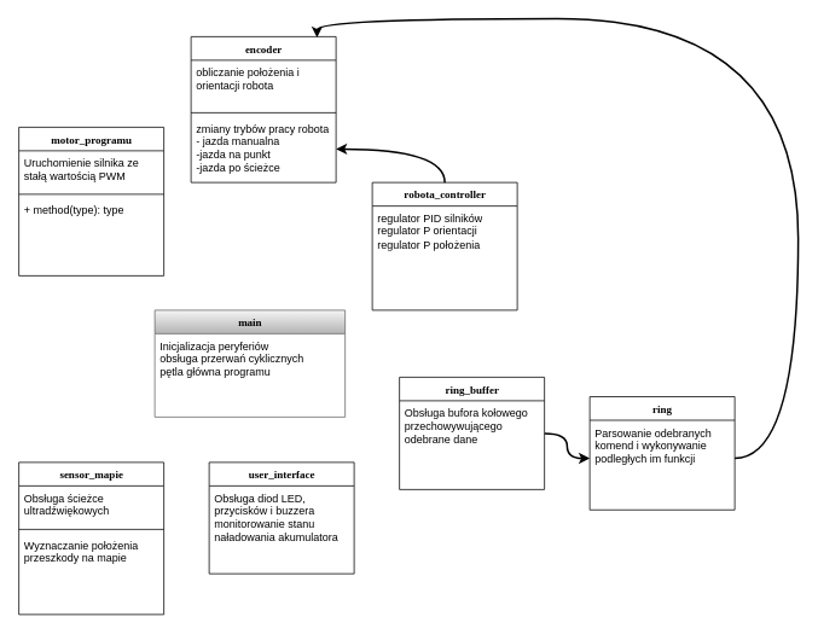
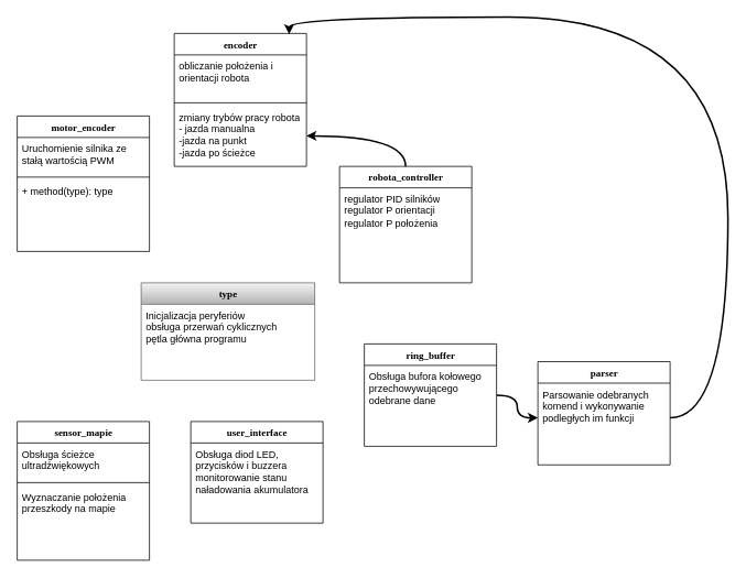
- <mxCell id="8" value="motor_programu" style="swimlane;html=1;fontStyle=1;align=center;verticalAlign=top;childLayout=stackLayout;horizontal=1;startSize=26;horizontalStack=0;resizeParent=1;resizeLast=0;collapsible=1;marginBottom=0;swimlaneFillColor=#ffffff;rounded=0;shadow=0;comic=0;labelBackgroundColor=none;strokeWidth=1;fillColor=none;fontFamily=Verdana;fontSize=12" parent="1" vertex="1"><mxGeometry x="20" y="140" width="160" height="164" as="geometry" /></mxCell>
+ <mxCell id="8" value="motor_encoder" style="swimlane;html=1;fontStyle=1;align=center;verticalAlign=top;childLayout=stackLayout;horizontal=1;startSize=26;horizontalStack=0;resizeParent=1;resizeLast=0;collapsible=1;marginBottom=0;swimlaneFillColor=#ffffff;rounded=0;shadow=0;comic=0;labelBackgroundColor=none;strokeWidth=1;fillColor=none;fontFamily=Verdana;fontSize=12" parent="1" vertex="1"><mxGeometry x="20" y="140" width="160" height="164" as="geometry" /></mxCell>
- <mxCell id="6" value="main" style="swimlane;html=1;fontStyle=1;align=center;verticalAlign=top;childLayout=stackLayout;horizontal=1;startSize=26;horizontalStack=0;resizeParent=1;resizeLast=0;collapsible=1;marginBottom=0;swimlaneFillColor=#ffffff;rounded=0;shadow=0;comic=0;labelBackgroundColor=none;strokeWidth=1;fillColor=#f5f5f5;fontFamily=Verdana;fontSize=12;strokeColor=#666666;gradientColor=#b3b3b3;" parent="1" vertex="1"><mxGeometry x="170" y="342" width="210" height="118" as="geometry" /></mxCell>
+ <mxCell id="6" value="type" style="swimlane;html=1;fontStyle=1;align=center;verticalAlign=top;childLayout=stackLayout;horizontal=1;startSize=26;horizontalStack=0;resizeParent=1;resizeLast=0;collapsible=1;marginBottom=0;swimlaneFillColor=#ffffff;rounded=0;shadow=0;comic=0;labelBackgroundColor=none;strokeWidth=1;fillColor=#f5f5f5;fontFamily=Verdana;fontSize=12;strokeColor=#666666;gradientColor=#b3b3b3;" parent="1" vertex="1"><mxGeometry x="170" y="342" width="210" height="118" as="geometry" /></mxCell>
- <mxCell id="14" value="ring" style="swimlane;html=1;fontStyle=1;align=center;verticalAlign=top;childLayout=stackLayout;horizontal=1;startSize=26;horizontalStack=0;resizeParent=1;resizeLast=0;collapsible=1;marginBottom=0;swimlaneFillColor=#ffffff;rounded=0;shadow=0;comic=0;labelBackgroundColor=none;strokeWidth=1;fillColor=none;fontFamily=Verdana;fontSize=12" parent="1" vertex="1"><mxGeometry x="650" y="437.5" width="160" height="125" as="geometry" /></mxCell>
+ <mxCell id="14" value="parser" style="swimlane;html=1;fontStyle=1;align=center;verticalAlign=top;childLayout=stackLayout;horizontal=1;startSize=26;horizontalStack=0;resizeParent=1;resizeLast=0;collapsible=1;marginBottom=0;swimlaneFillColor=#ffffff;rounded=0;shadow=0;comic=0;labelBackgroundColor=none;strokeWidth=1;fillColor=none;fontFamily=Verdana;fontSize=12" parent="1" vertex="1"><mxGeometry x="650" y="437.5" width="160" height="125" as="geometry" /></mxCell>
